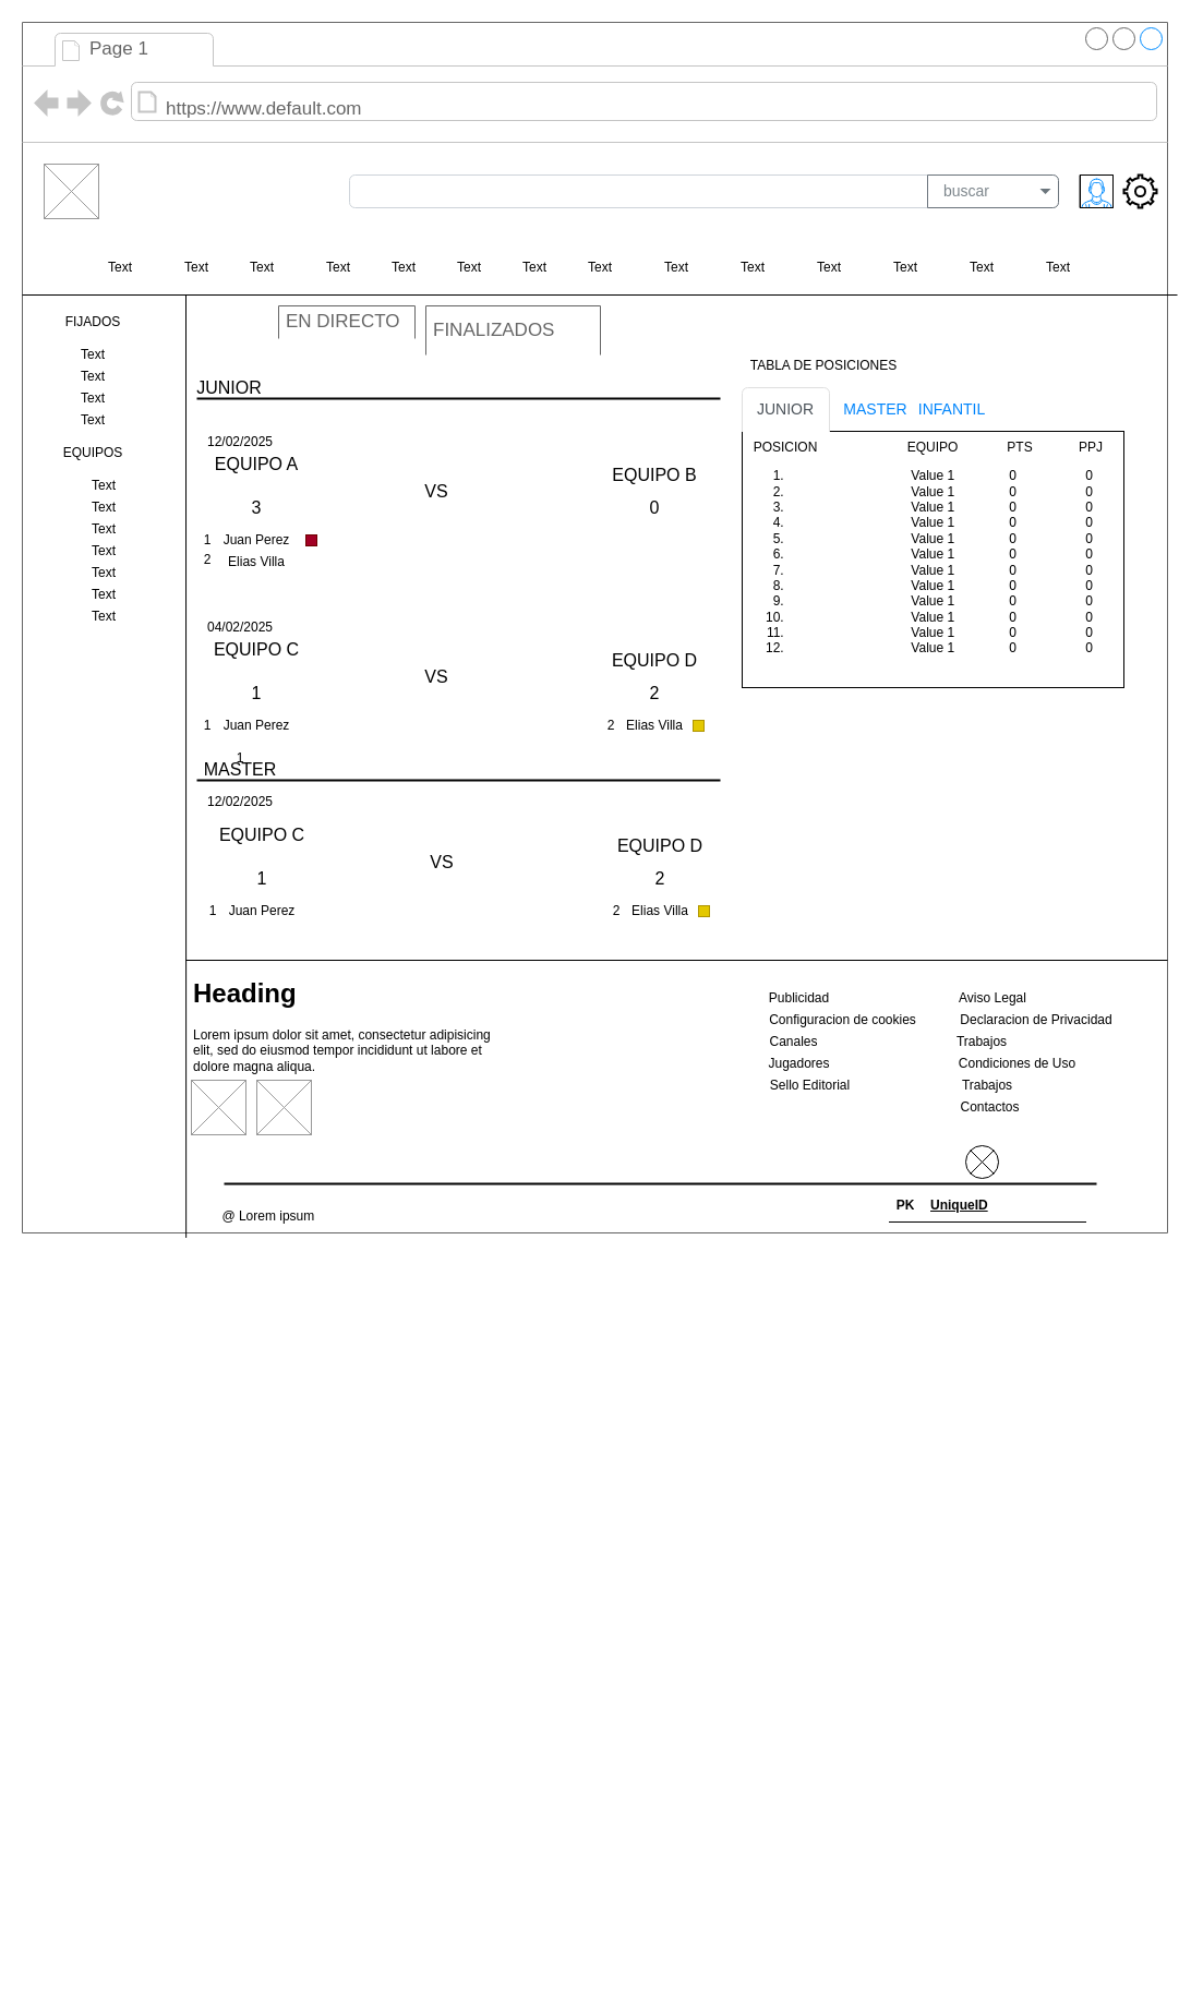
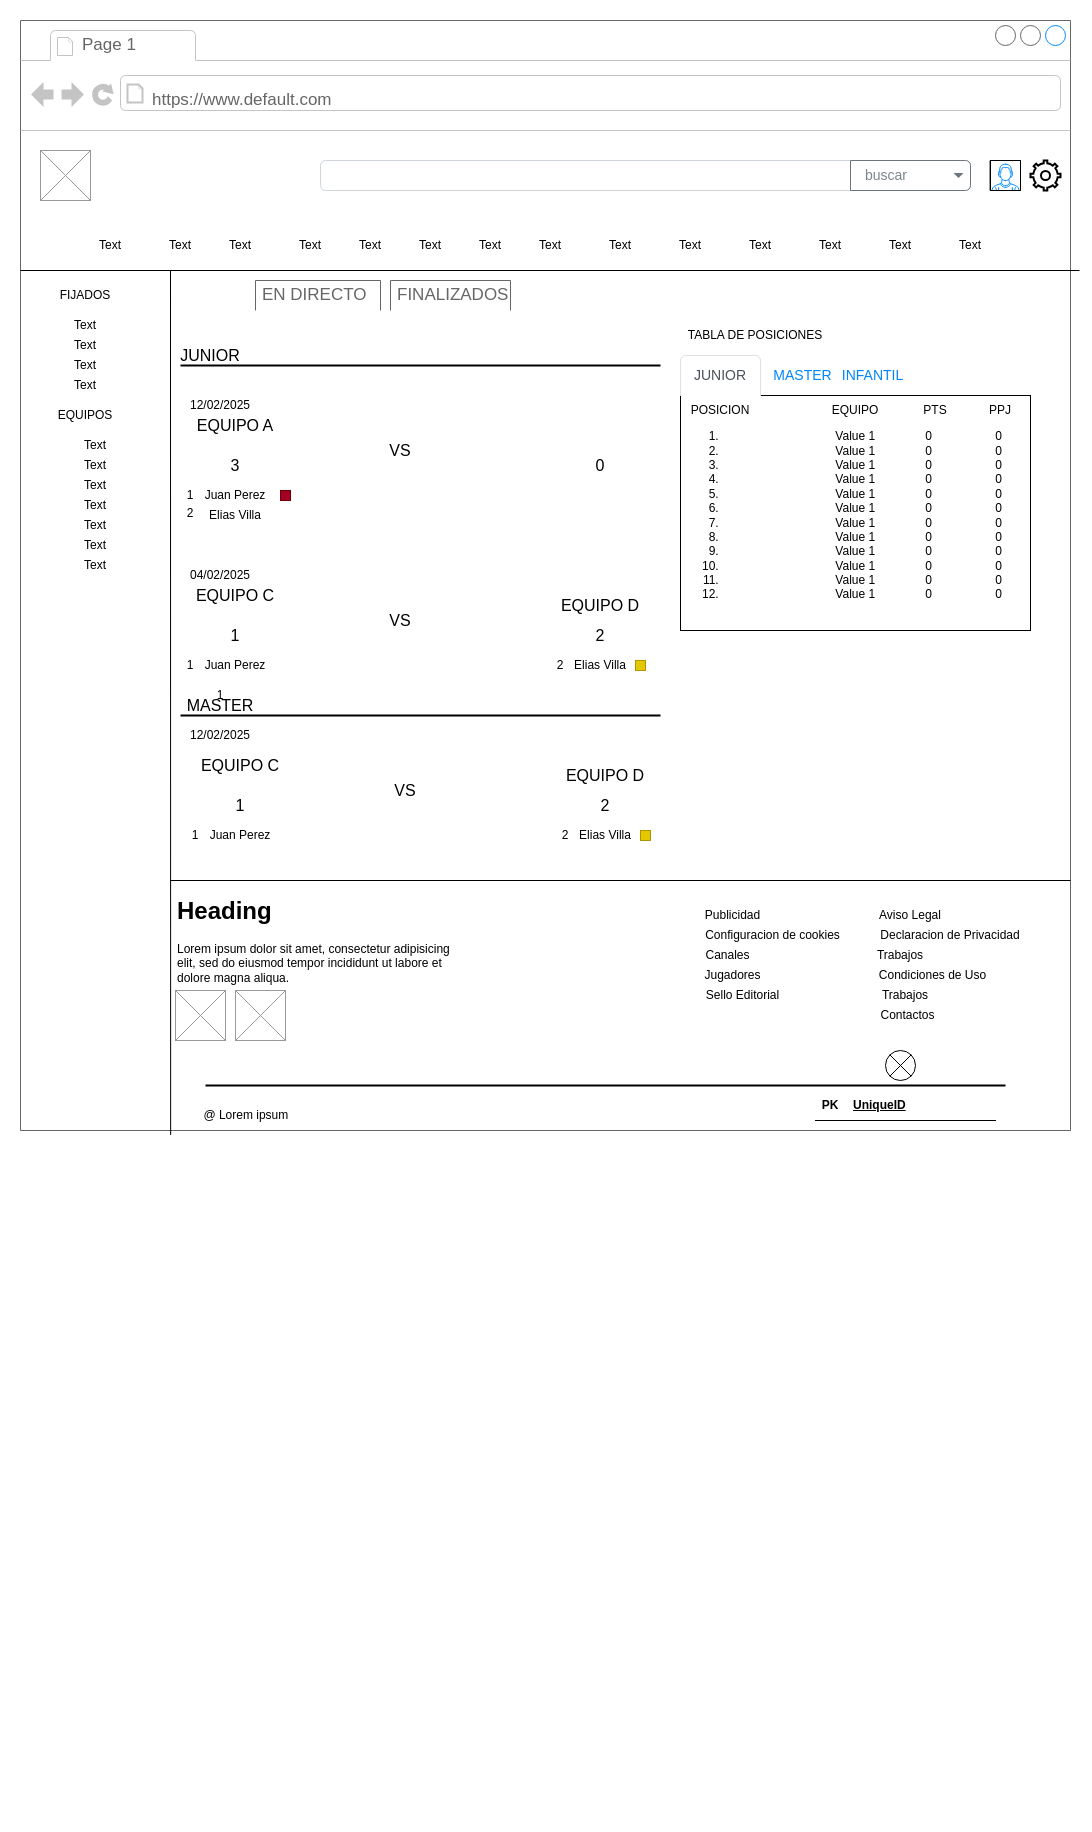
- <mxCell id="41" value="FINALIZADOS" style="strokeWidth=1;shadow=0;dashed=0;align=center;html=1;shape=mxgraph.mockup.forms.uRect;fontSize=17;fontColor=#666666;align=left;spacingLeft=5;strokeColor=#666666;" parent="2" vertex="1"><mxGeometry x="370" y="260" width="160" height="45" as="geometry" /></mxCell>
+ <mxCell id="41" value="FINALIZADOS" style="strokeWidth=1;shadow=0;dashed=0;align=center;html=1;shape=mxgraph.mockup.forms.uRect;fontSize=17;fontColor=#666666;align=left;spacingLeft=5;strokeColor=#666666;" parent="2" vertex="1"><mxGeometry x="370" y="260" width="120" height="30" as="geometry" /></mxCell>
- <mxCell id="79" value="&lt;font style=&quot;font-size: 16px;&quot;&gt;EQUIPO B&lt;/font&gt;" style="text;html=1;align=center;verticalAlign=middle;whiteSpace=wrap;rounded=0;" vertex="1" parent="2"><mxGeometry x="535" y="400" width="90" height="30" as="geometry" /></mxCell>
